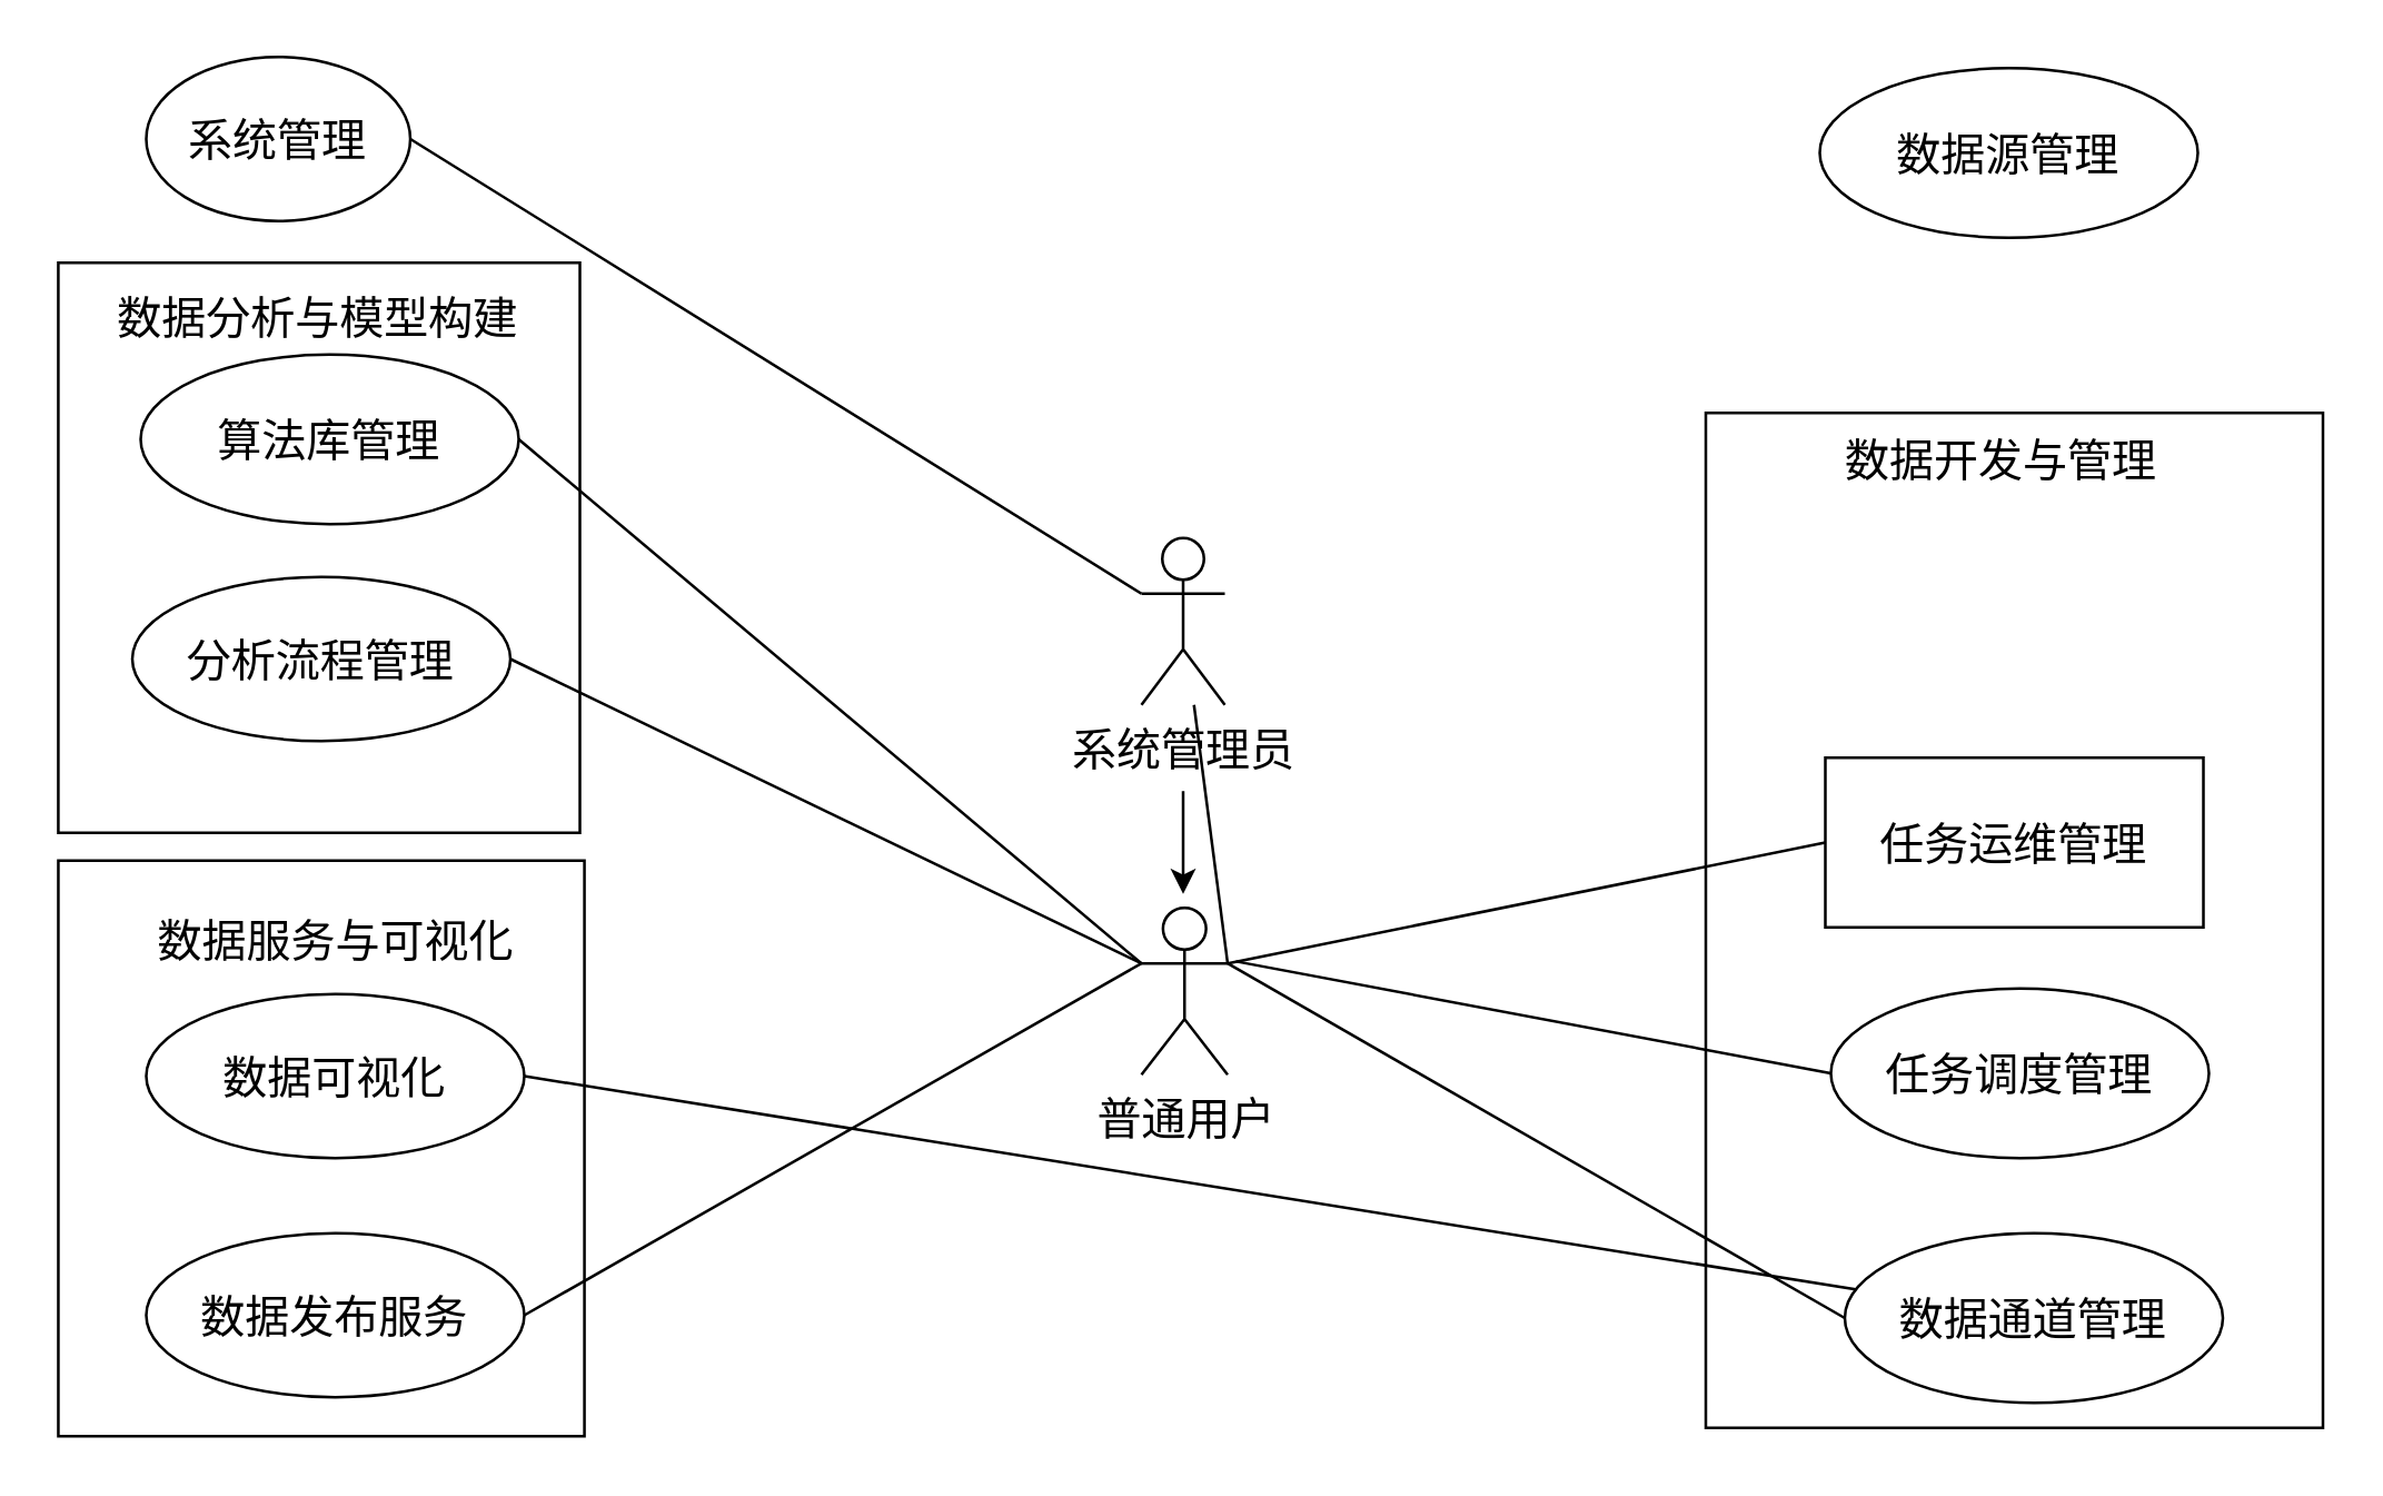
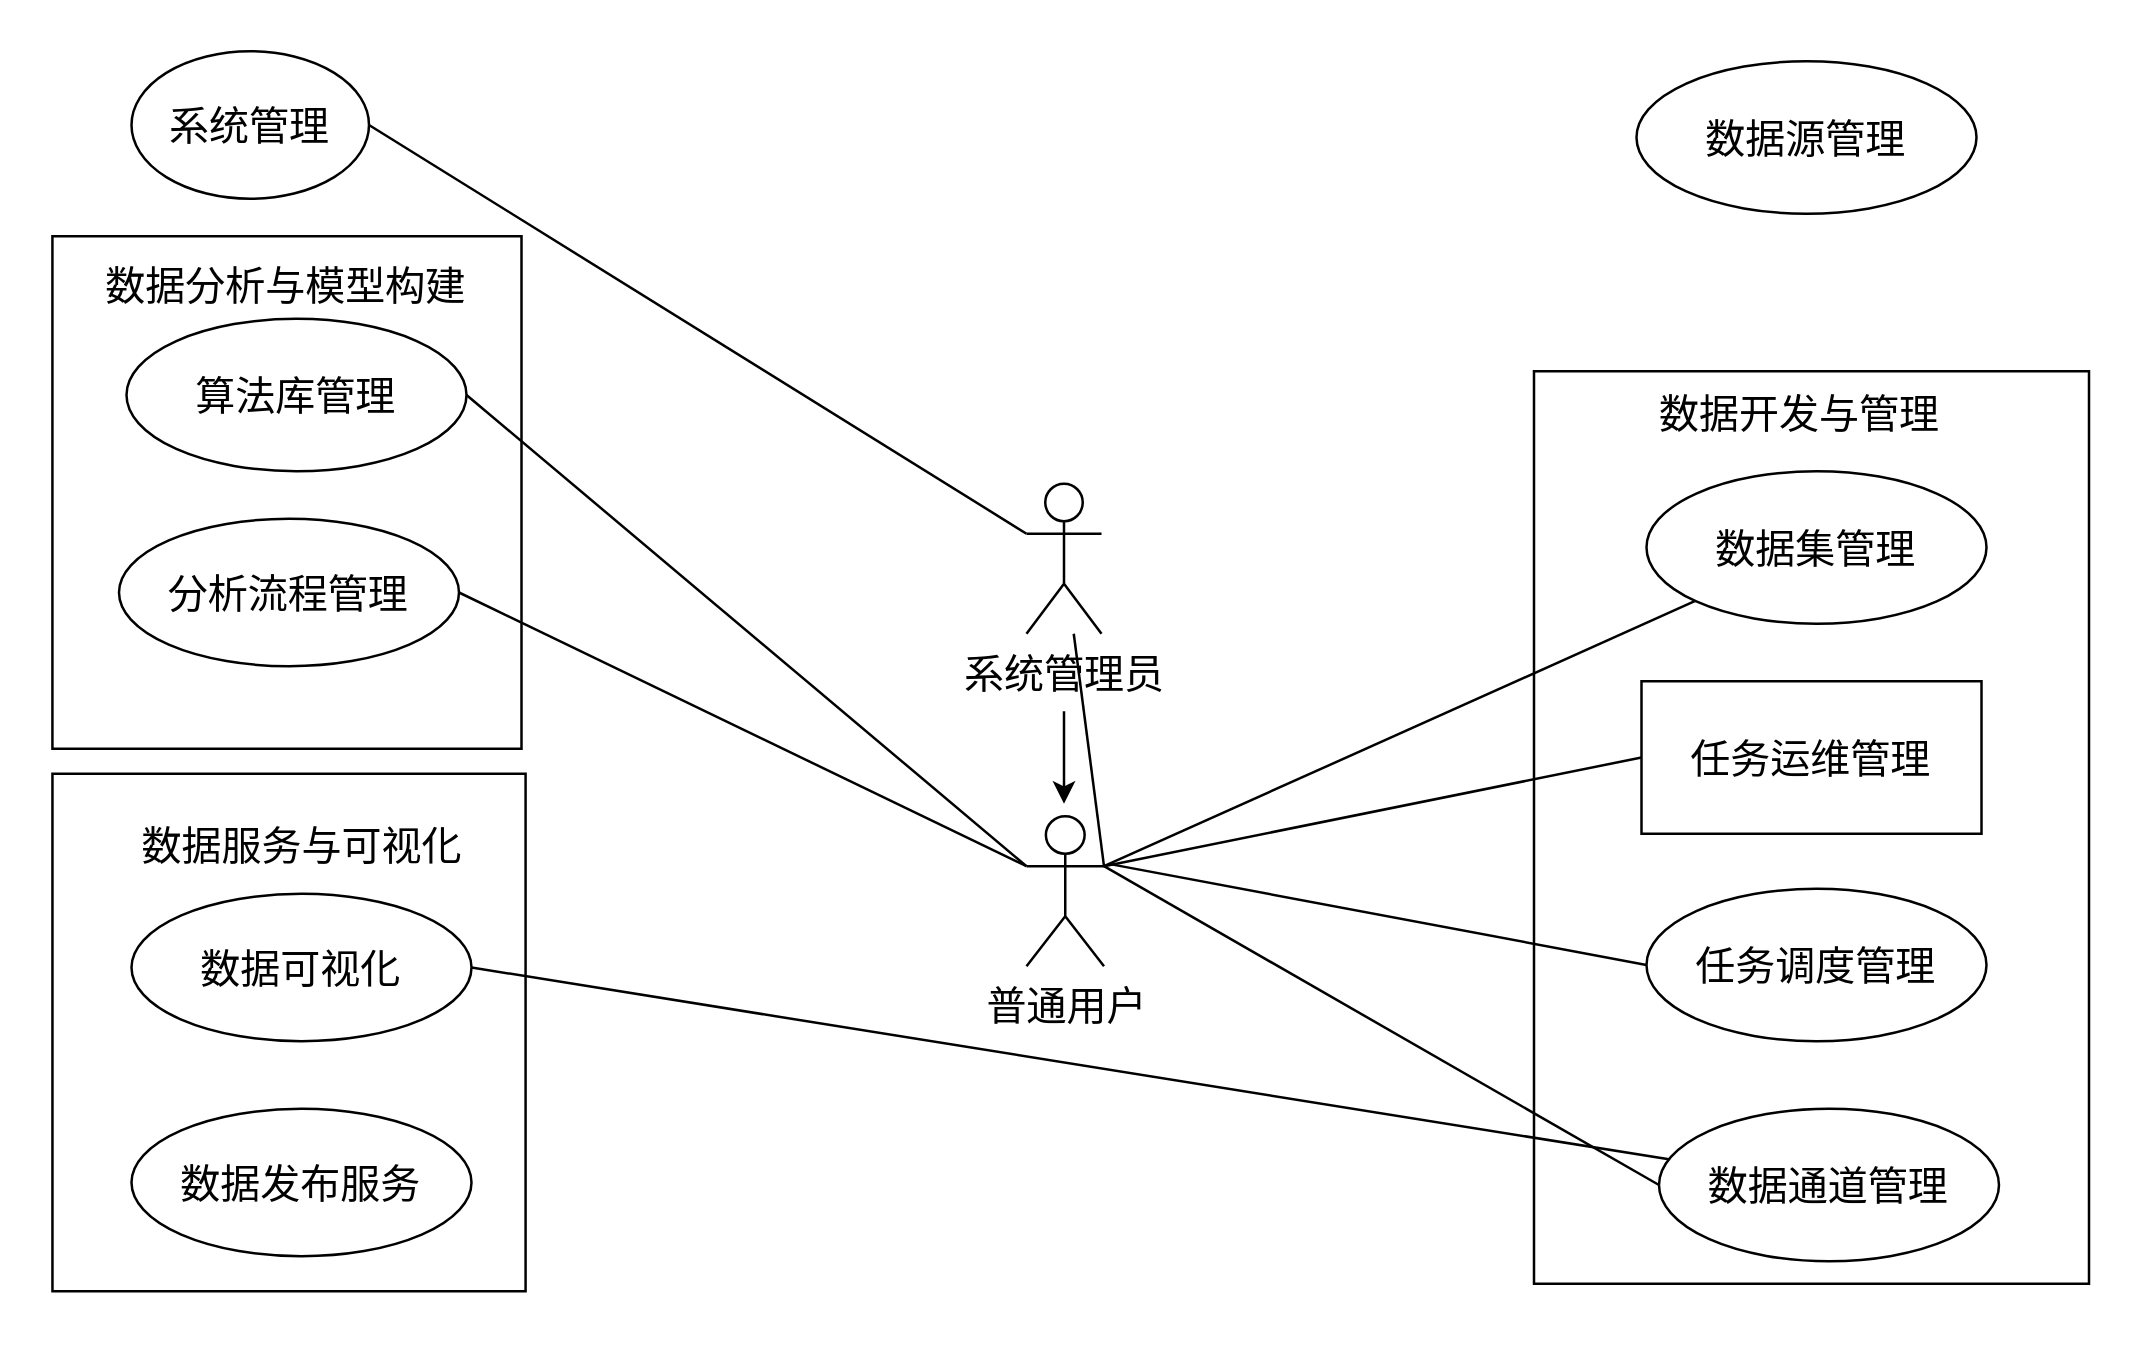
+ <mxCell id="18" value="数据集管理" style="ellipse;whiteSpace=wrap;html=1;fontSize=16;" vertex="1" parent="1"><mxGeometry x="658" y="188" width="136" height="61" as="geometry" /></mxCell>
+ <mxCell id="8" style="rounded=0;orthogonalLoop=1;jettySize=auto;html=1;exitX=1;exitY=0.333;exitDx=0;exitDy=0;exitPerimeter=0;entryX=0;entryY=1;entryDx=0;entryDy=0;endArrow=none;endFill=0;" edge="1" parent="1" source="11" target="18"><mxGeometry relative="1" as="geometry" /></mxCell>
- <mxCell id="24" style="rounded=0;orthogonalLoop=1;jettySize=auto;html=1;exitX=1;exitY=0.5;exitDx=0;exitDy=0;entryX=0;entryY=0.333;entryDx=0;entryDy=0;entryPerimeter=0;endArrow=none;endFill=0;" edge="1" parent="1" source="22" target="11"><mxGeometry relative="1" as="geometry" /></mxCell>
